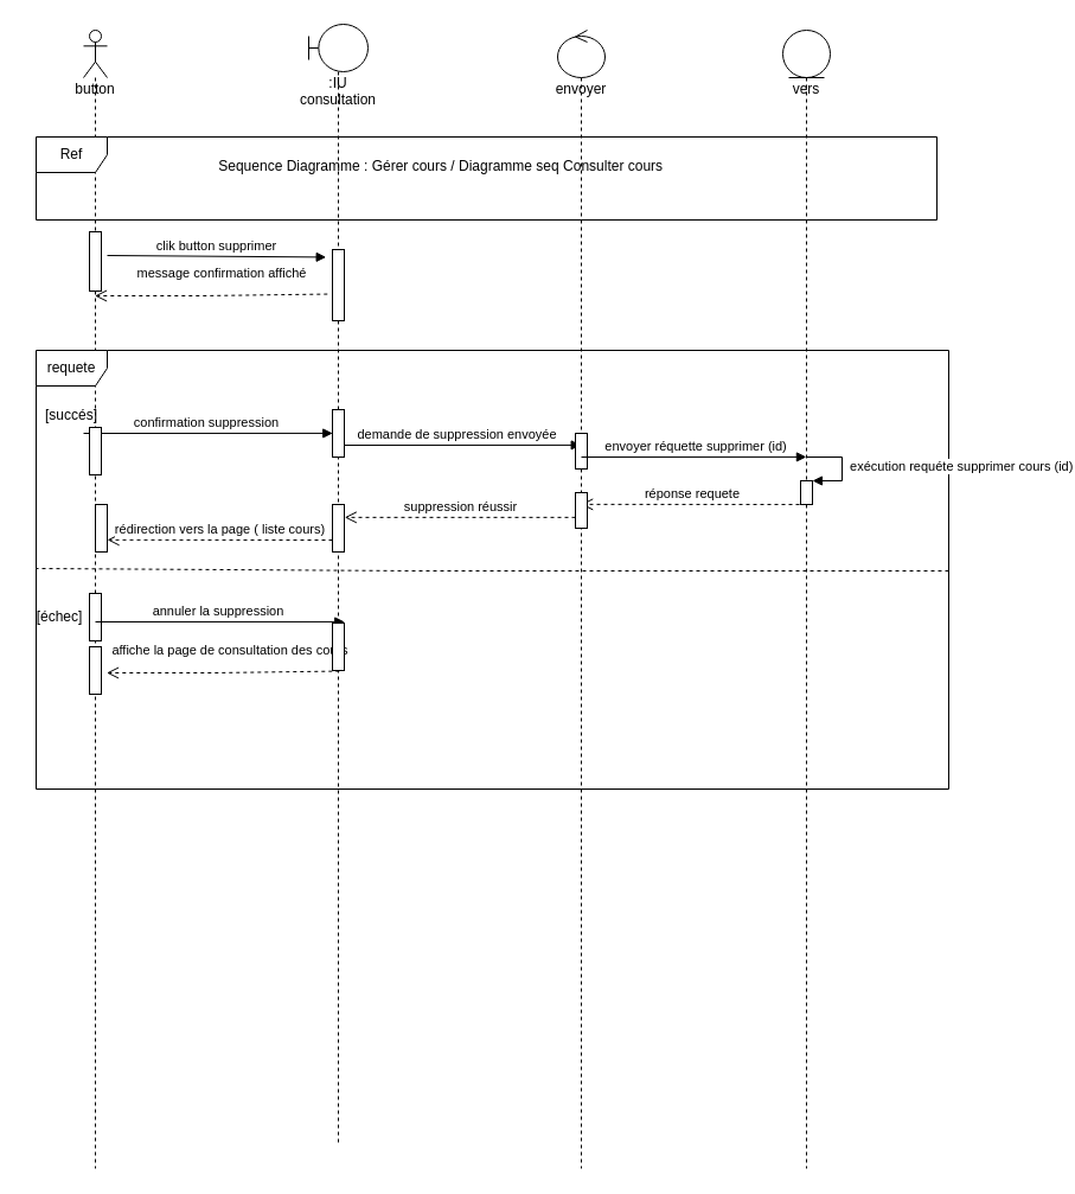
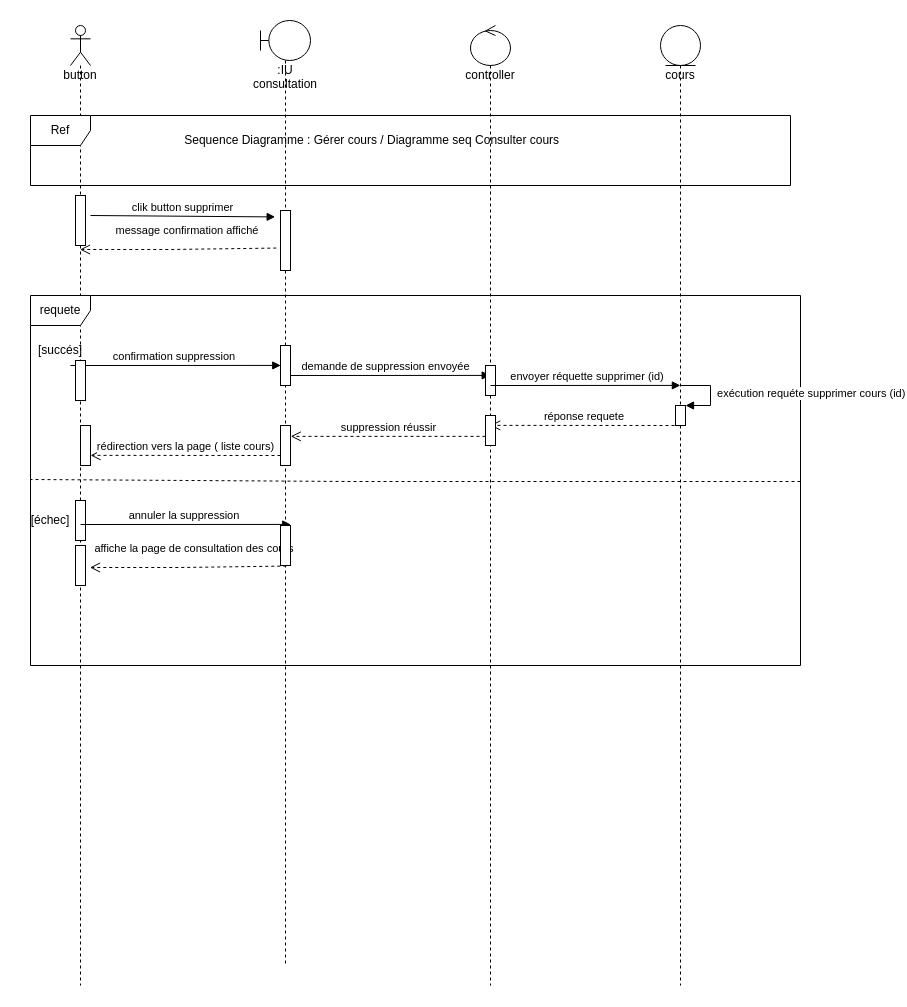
- <mxCell id="7" value="vers" style="shape=umlLifeline;participant=umlEntity;perimeter=lifelinePerimeter;whiteSpace=wrap;html=1;container=1;collapsible=0;recursiveResize=0;verticalAlign=top;spacingTop=36;outlineConnect=0;" parent="1" vertex="1"><mxGeometry x="660" y="25" width="40" height="960" as="geometry" /></mxCell>
+ <mxCell id="7" value="cours" style="shape=umlLifeline;participant=umlEntity;perimeter=lifelinePerimeter;whiteSpace=wrap;html=1;container=1;collapsible=0;recursiveResize=0;verticalAlign=top;spacingTop=36;outlineConnect=0;" parent="1" vertex="1"><mxGeometry x="660" y="25" width="40" height="960" as="geometry" /></mxCell>
- <mxCell id="6" value="envoyer" style="shape=umlLifeline;participant=umlControl;perimeter=lifelinePerimeter;whiteSpace=wrap;html=1;container=1;collapsible=0;recursiveResize=0;verticalAlign=top;spacingTop=36;outlineConnect=0;" parent="1" vertex="1"><mxGeometry x="470" y="25" width="40" height="960" as="geometry" /></mxCell>
+ <mxCell id="6" value="controller" style="shape=umlLifeline;participant=umlControl;perimeter=lifelinePerimeter;whiteSpace=wrap;html=1;container=1;collapsible=0;recursiveResize=0;verticalAlign=top;spacingTop=36;outlineConnect=0;" parent="1" vertex="1"><mxGeometry x="470" y="25" width="40" height="960" as="geometry" /></mxCell>
